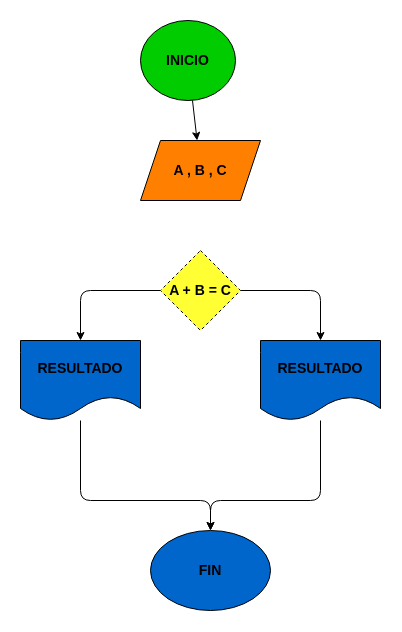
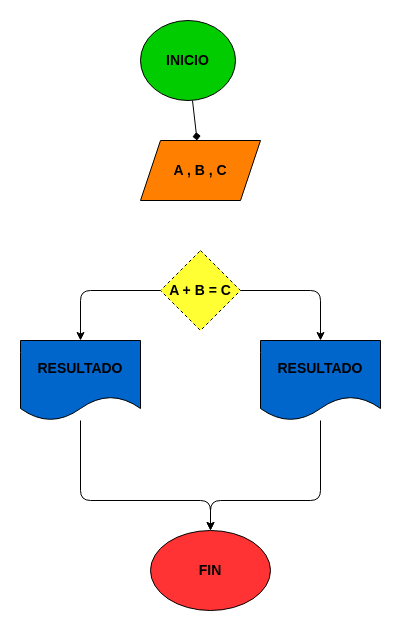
- <mxCell id="2" value="" style="edgeStyle=none;html=1;fontSize=14;fontColor=#000000;" edge="1" parent="1" source="3" target="4"><mxGeometry relative="1" as="geometry" /></mxCell>
+ <mxCell id="2" value="" style="edgeStyle=none;html=1;fontSize=14;fontColor=#000000;endArrow=diamond;" edge="1" parent="1" source="3" target="4"><mxGeometry relative="1" as="geometry" /></mxCell>
- <mxCell id="12" value="&lt;b&gt;FIN&lt;/b&gt;" style="ellipse;whiteSpace=wrap;html=1;fontSize=14;fontColor=#000000;fillColor=#0066cc;" vertex="1" parent="1"><mxGeometry x="150" y="530" width="120" height="80" as="geometry" /></mxCell>
+ <mxCell id="12" value="&lt;b&gt;FIN&lt;/b&gt;" style="ellipse;whiteSpace=wrap;html=1;fontSize=14;fontColor=#000000;fillColor=#FF3333;" vertex="1" parent="1"><mxGeometry x="150" y="530" width="120" height="80" as="geometry" /></mxCell>
